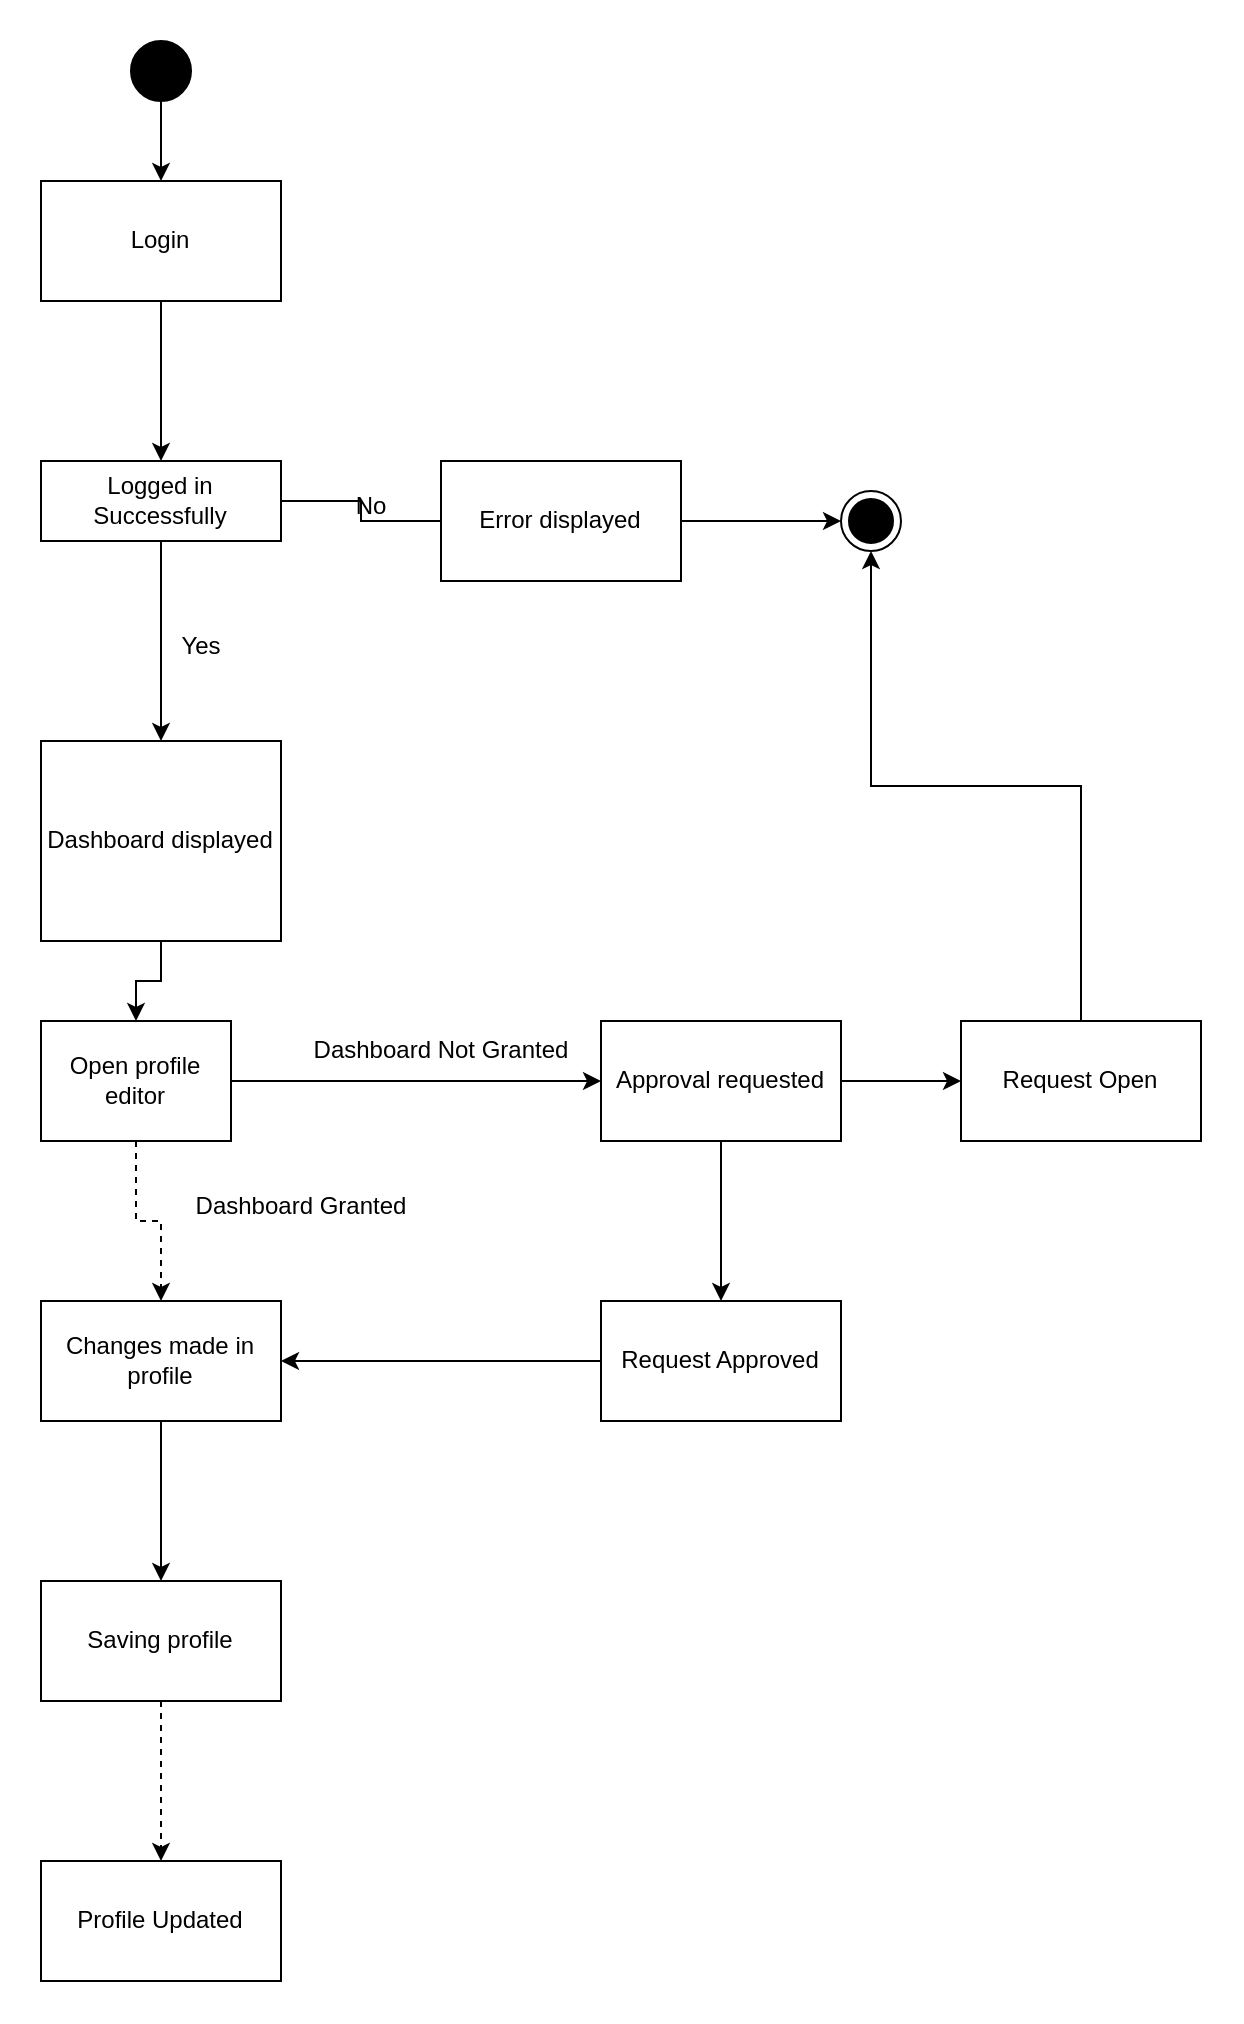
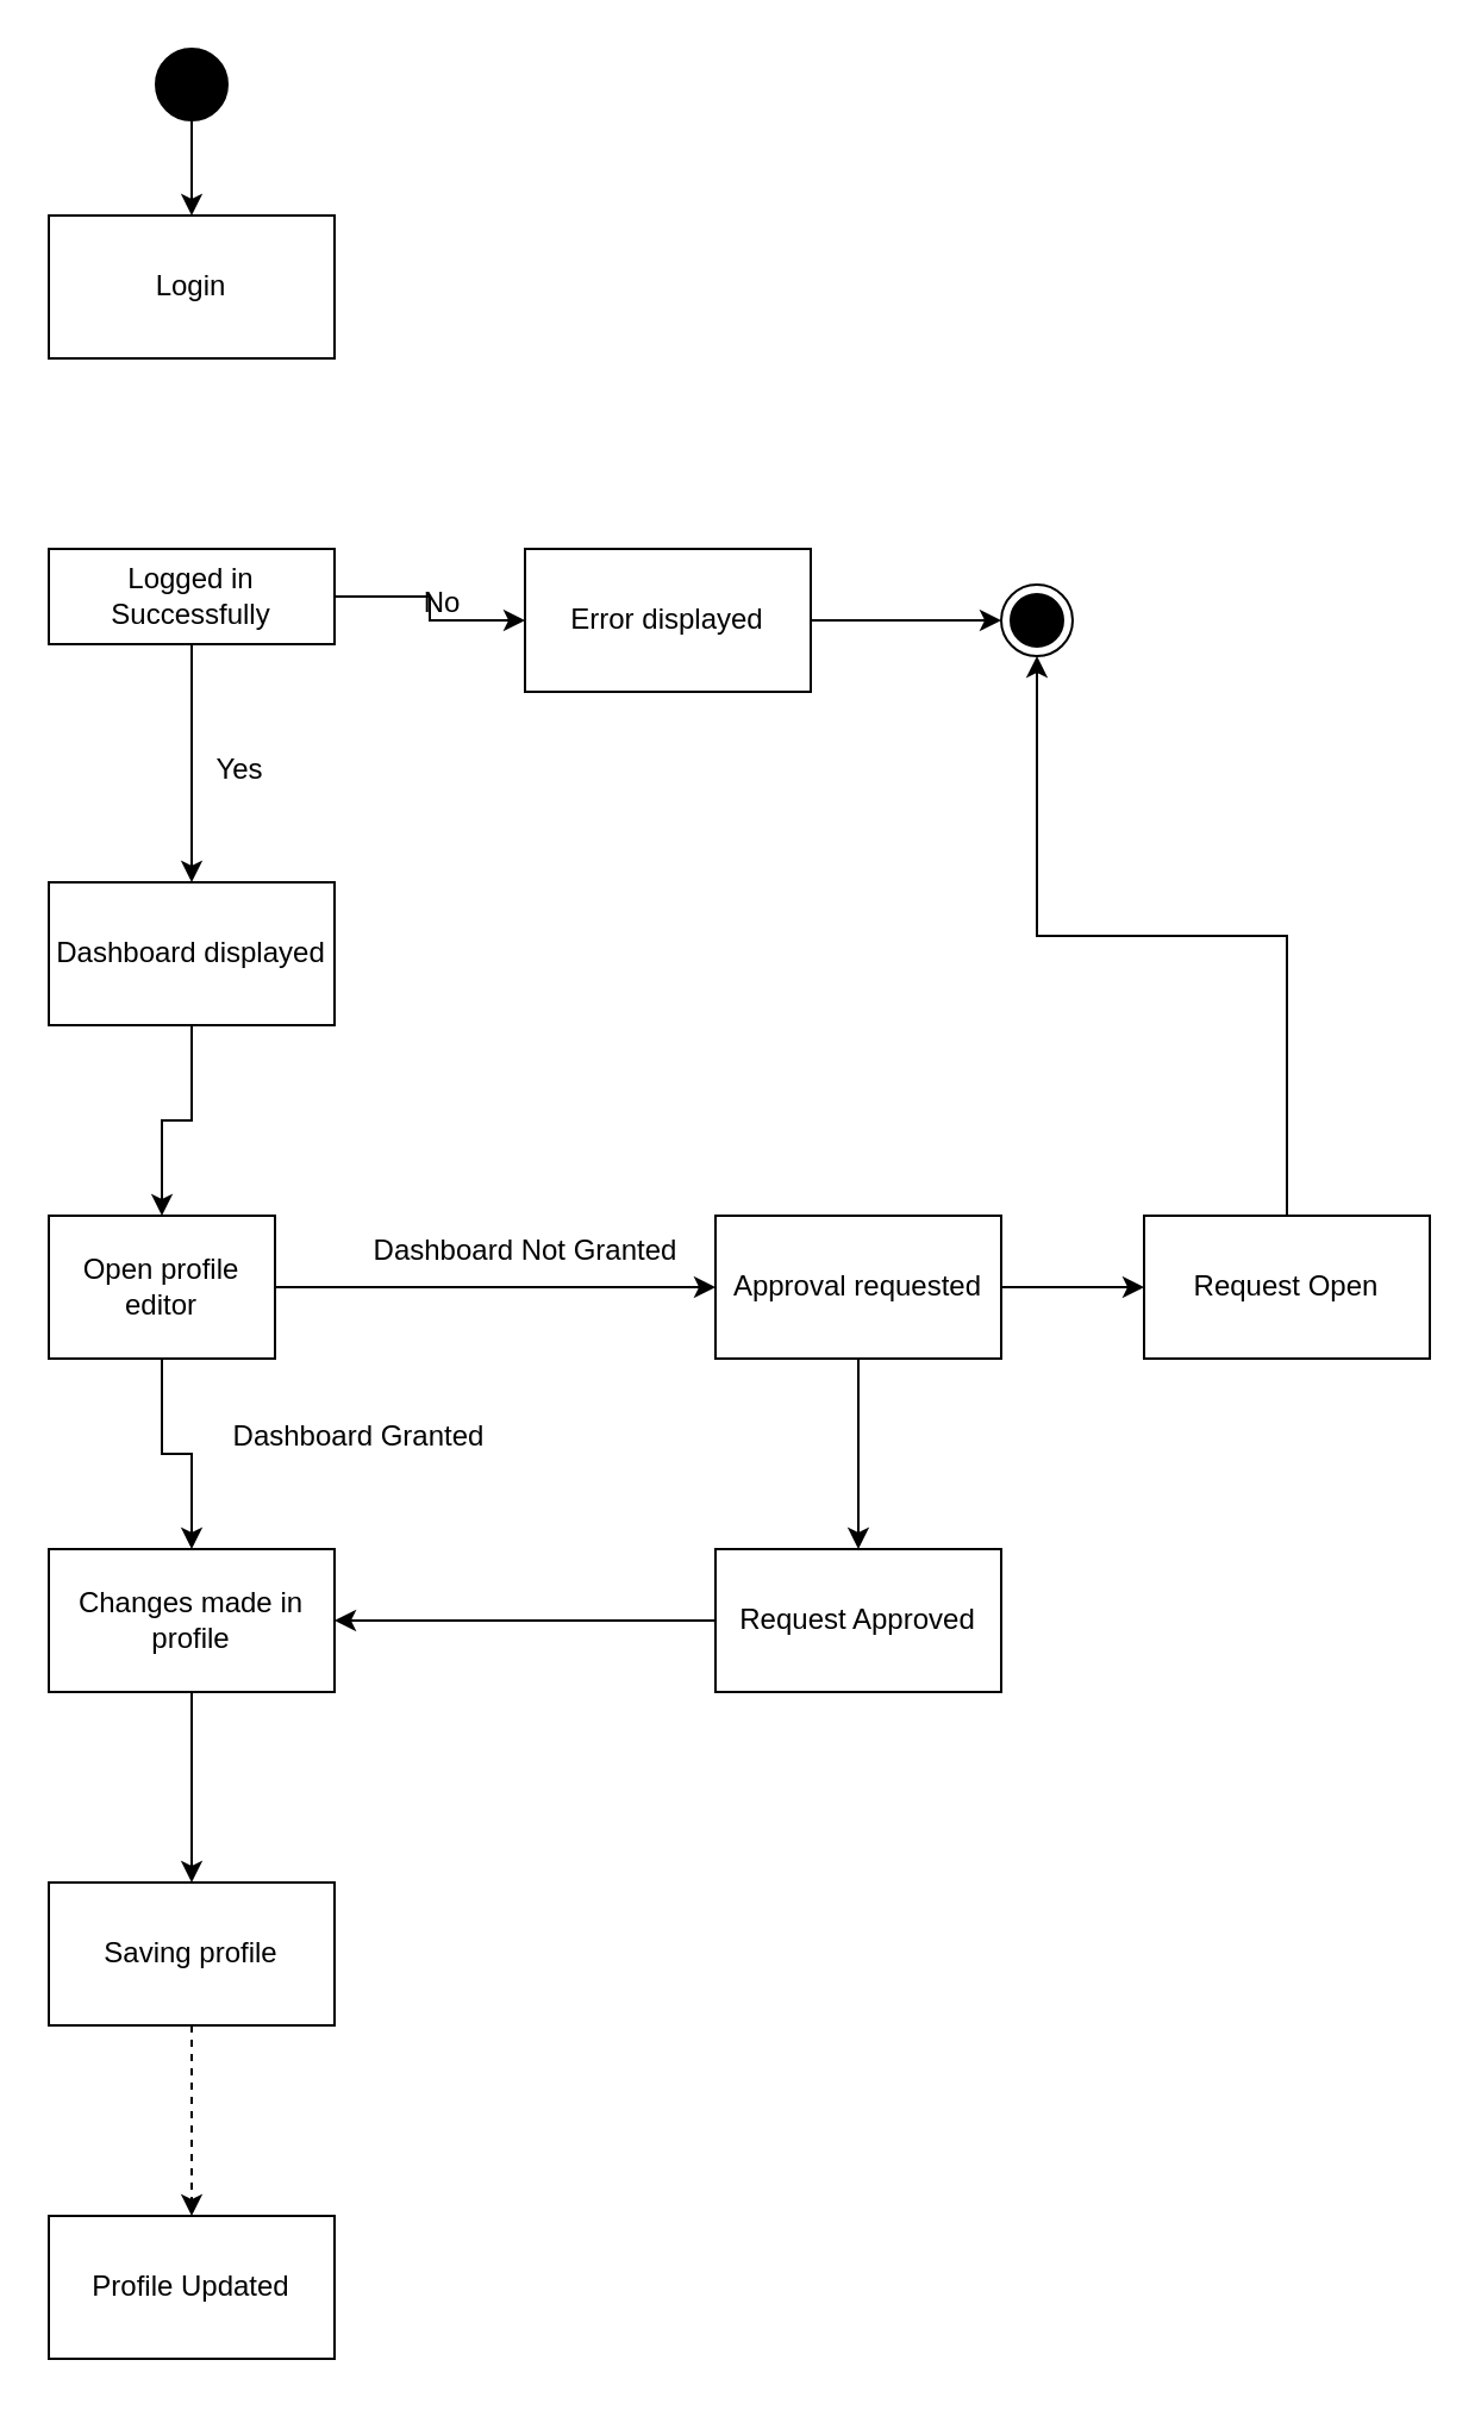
- <mxCell id="2" value="" style="edgeStyle=orthogonalEdgeStyle;rounded=0;orthogonalLoop=1;jettySize=auto;html=1;" edge="1" parent="1" source="3" target="6"><mxGeometry relative="1" as="geometry" /></mxCell>
- <mxCell id="4" value="" style="edgeStyle=orthogonalEdgeStyle;rounded=0;orthogonalLoop=1;jettySize=auto;html=1;endArrow=none;" edge="1" parent="1" source="6" target="8"><mxGeometry relative="1" as="geometry" /></mxCell>
+ <mxCell id="4" value="" style="edgeStyle=orthogonalEdgeStyle;rounded=0;orthogonalLoop=1;jettySize=auto;html=1;" edge="1" parent="1" source="6" target="8"><mxGeometry relative="1" as="geometry" /></mxCell>
- <mxCell id="11" value="Dashboard displayed" style="whiteSpace=wrap;html=1;" vertex="1" parent="1"><mxGeometry x="20" y="370" width="120" height="100" as="geometry" /></mxCell>
+ <mxCell id="11" value="Dashboard displayed" style="whiteSpace=wrap;html=1;" vertex="1" parent="1"><mxGeometry x="20" y="370" width="120" height="60" as="geometry" /></mxCell>
- <mxCell id="16" value="" style="edgeStyle=orthogonalEdgeStyle;rounded=0;orthogonalLoop=1;jettySize=auto;html=1;dashed=1;" edge="1" parent="1" source="18" target="20"><mxGeometry relative="1" as="geometry" /></mxCell>
+ <mxCell id="16" value="" style="edgeStyle=orthogonalEdgeStyle;rounded=0;orthogonalLoop=1;jettySize=auto;html=1;" edge="1" parent="1" source="18" target="20"><mxGeometry relative="1" as="geometry" /></mxCell>
